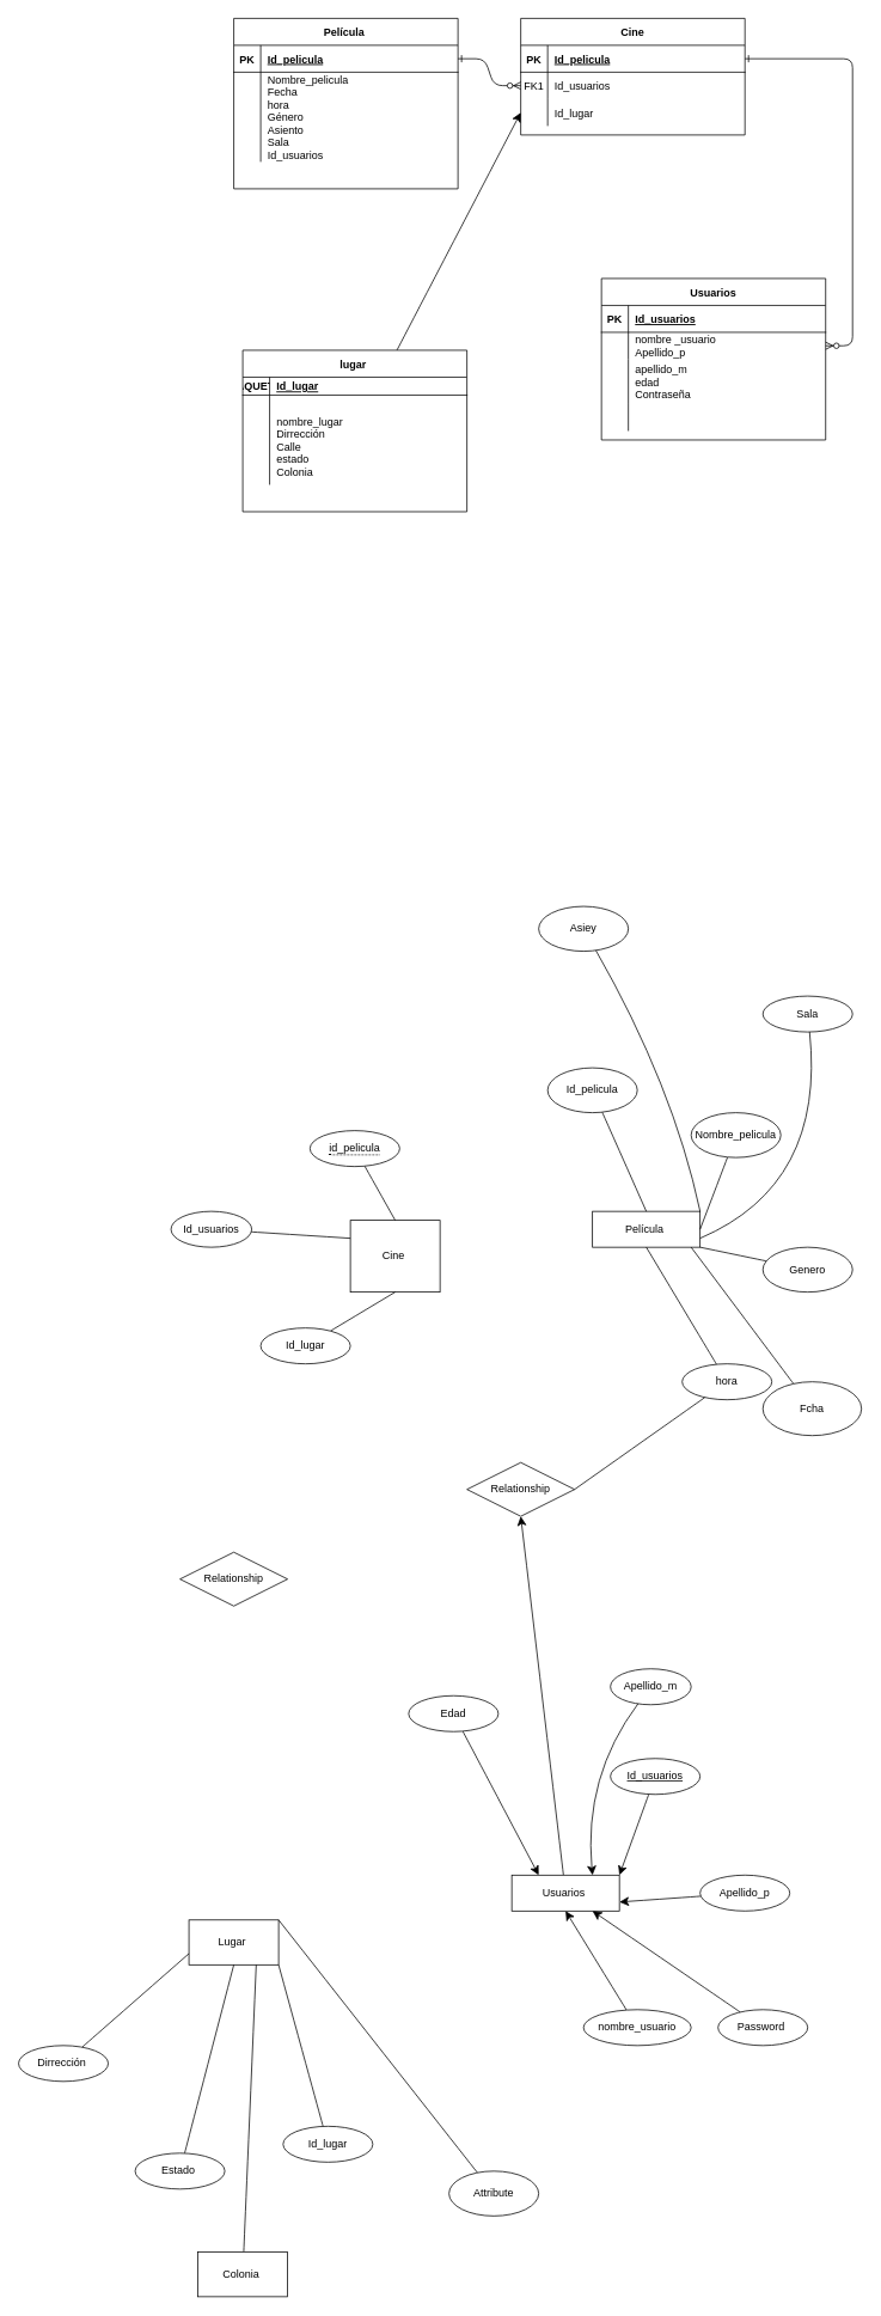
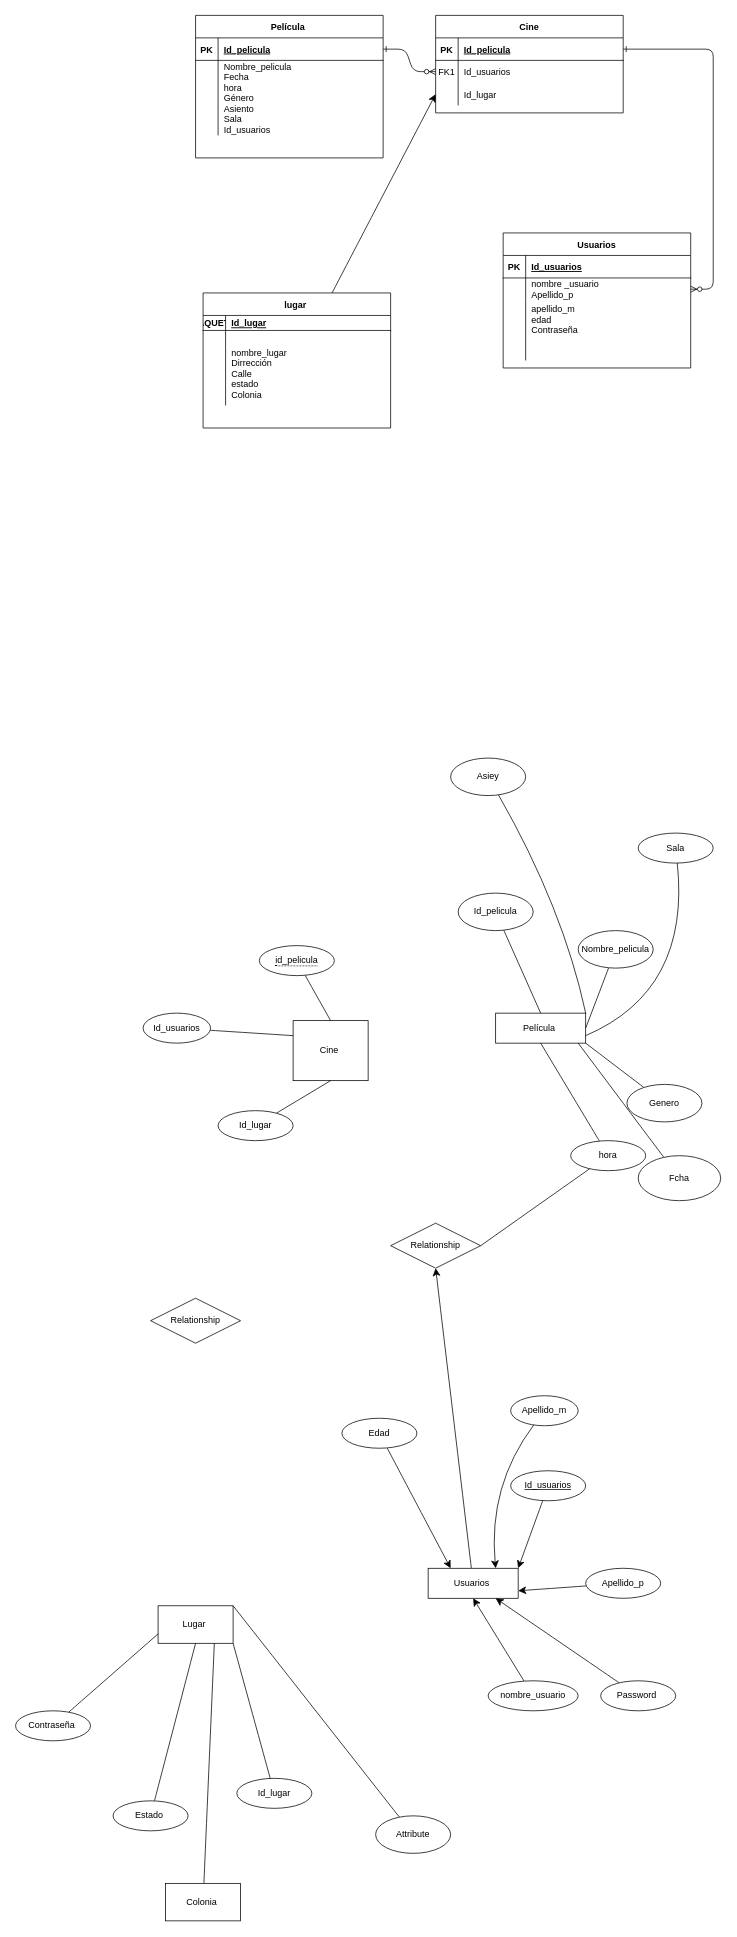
- <mxCell id="56" value="&lt;font style=&quot;vertical-align: inherit;&quot;&gt;&lt;font style=&quot;vertical-align: inherit;&quot;&gt;Genero&lt;/font&gt;&lt;/font&gt;" style="ellipse;whiteSpace=wrap;html=1;align=center;" vertex="1" parent="1"><mxGeometry x="850" y="1390" width="100" height="50" as="geometry" /></mxCell>
+ <mxCell id="56" value="&lt;font style=&quot;vertical-align: inherit;&quot;&gt;&lt;font style=&quot;vertical-align: inherit;&quot;&gt;Genero&lt;/font&gt;&lt;/font&gt;" style="ellipse;whiteSpace=wrap;html=1;align=center;" vertex="1" parent="1"><mxGeometry x="835" y="1445" width="100" height="50" as="geometry" /></mxCell>
- <mxCell id="89" value="&lt;font style=&quot;vertical-align: inherit;&quot;&gt;&lt;font style=&quot;vertical-align: inherit;&quot;&gt;Dirrección&amp;nbsp;&lt;/font&gt;&lt;/font&gt;" style="ellipse;whiteSpace=wrap;html=1;align=center;" vertex="1" parent="1"><mxGeometry x="20" y="2280" width="100" height="40" as="geometry" /></mxCell>
+ <mxCell id="89" value="&lt;font style=&quot;vertical-align: inherit;&quot;&gt;&lt;font style=&quot;vertical-align: inherit;&quot;&gt;Contraseña&amp;nbsp;&lt;/font&gt;&lt;/font&gt;" style="ellipse;whiteSpace=wrap;html=1;align=center;" vertex="1" parent="1"><mxGeometry x="20" y="2280" width="100" height="40" as="geometry" /></mxCell>
